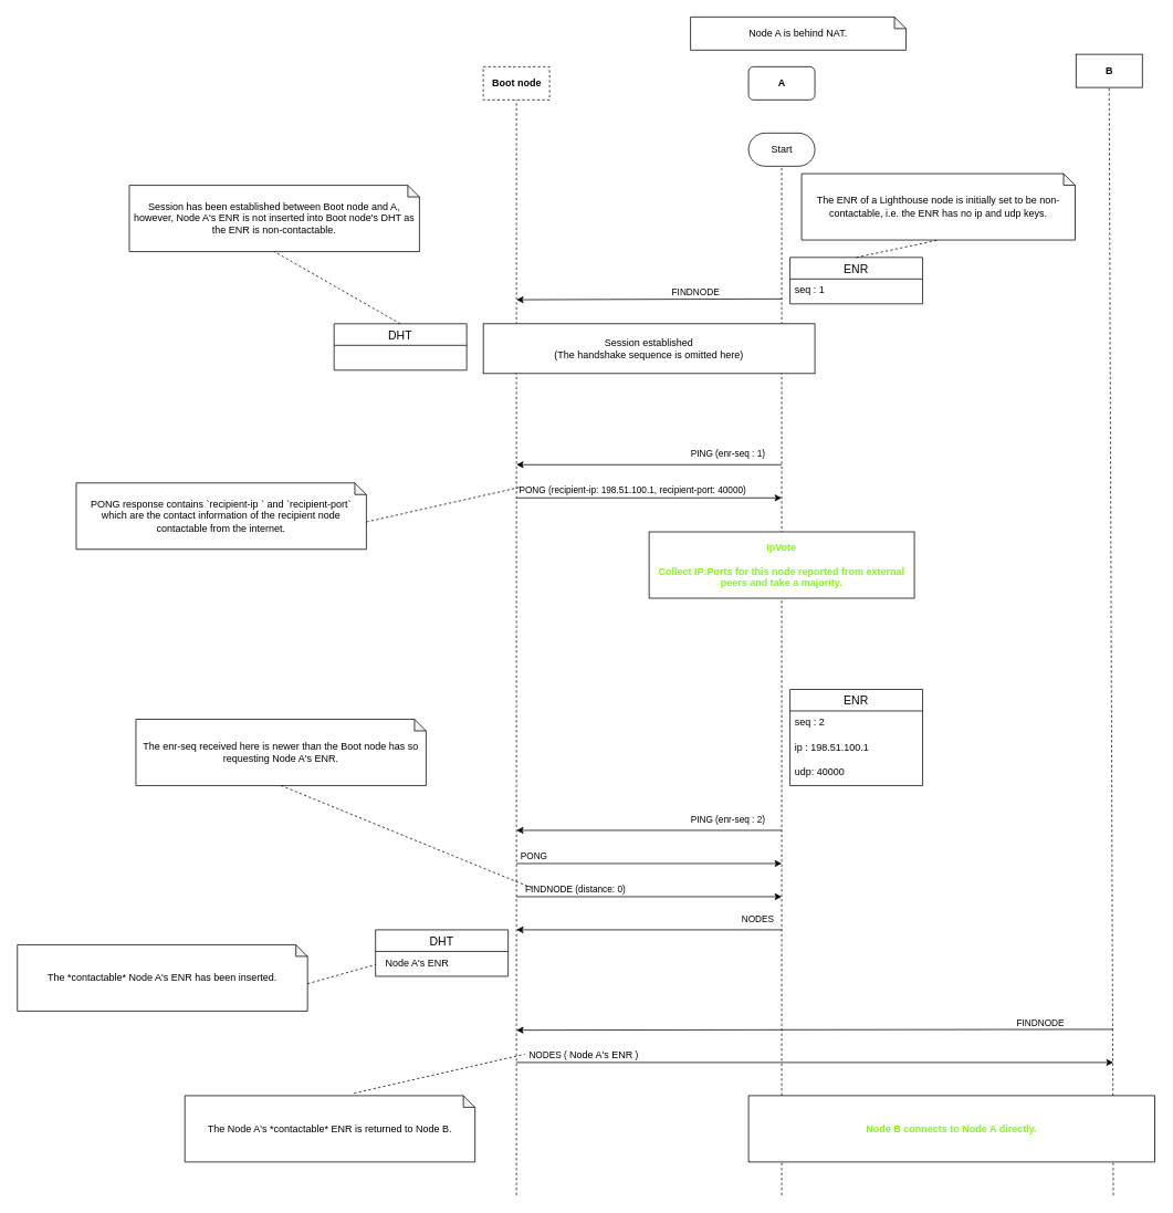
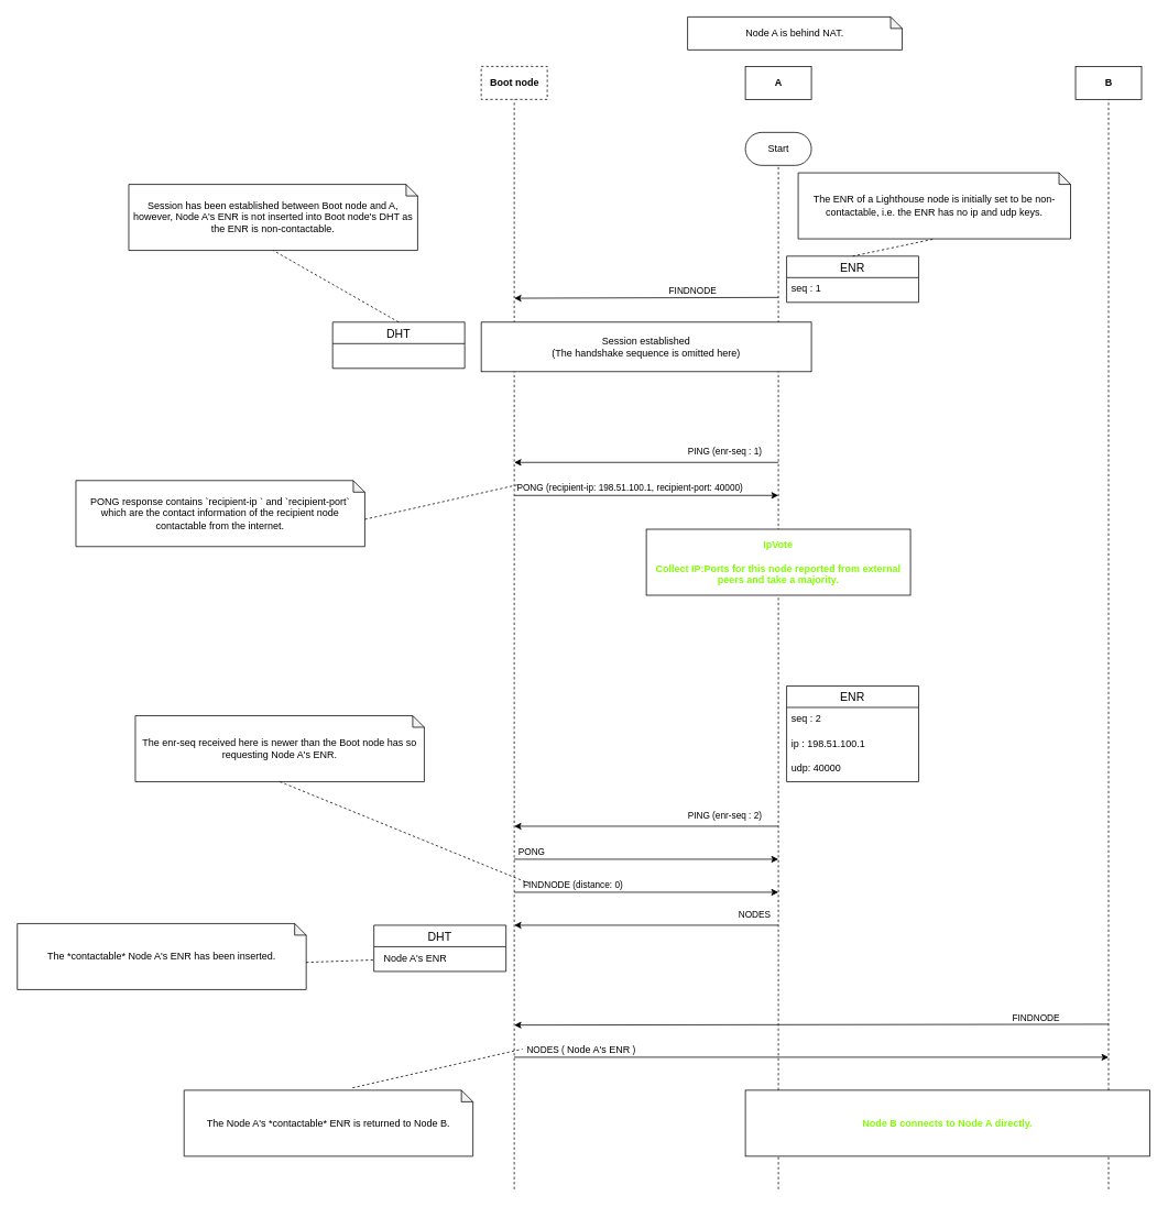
- <mxCell id="4" value="B" style="html=1;dashed=0;whitespace=wrap;fontStyle=1" vertex="1" parent="1"><mxGeometry x="1297" y="65" width="80" height="40" as="geometry" /></mxCell>
+ <mxCell id="4" value="B" style="html=1;dashed=0;whitespace=wrap;fontStyle=1" vertex="1" parent="1"><mxGeometry x="1302" y="80" width="80" height="40" as="geometry" /></mxCell>
- <mxCell id="2" value="A" style="html=1;dashed=0;whitespace=wrap;fontStyle=1;rounded=1;" vertex="1" parent="1"><mxGeometry x="902" y="80" width="80" height="40" as="geometry" /></mxCell>
+ <mxCell id="2" value="A" style="html=1;dashed=0;whitespace=wrap;fontStyle=1" vertex="1" parent="1"><mxGeometry x="902" y="80" width="80" height="40" as="geometry" /></mxCell>
- <mxCell id="44" value="The *contactable* Node A's ENR has been inserted." style="shape=note;whiteSpace=wrap;html=1;backgroundOutline=1;darkOpacity=0.05;size=14;" vertex="1" parent="1"><mxGeometry x="20" y="1139" width="350" height="80" as="geometry" /></mxCell>
+ <mxCell id="44" value="The *contactable* Node A's ENR has been inserted." style="shape=note;whiteSpace=wrap;html=1;backgroundOutline=1;darkOpacity=0.05;size=14;" vertex="1" parent="1"><mxGeometry x="20" y="1119" width="350" height="80" as="geometry" /></mxCell>
